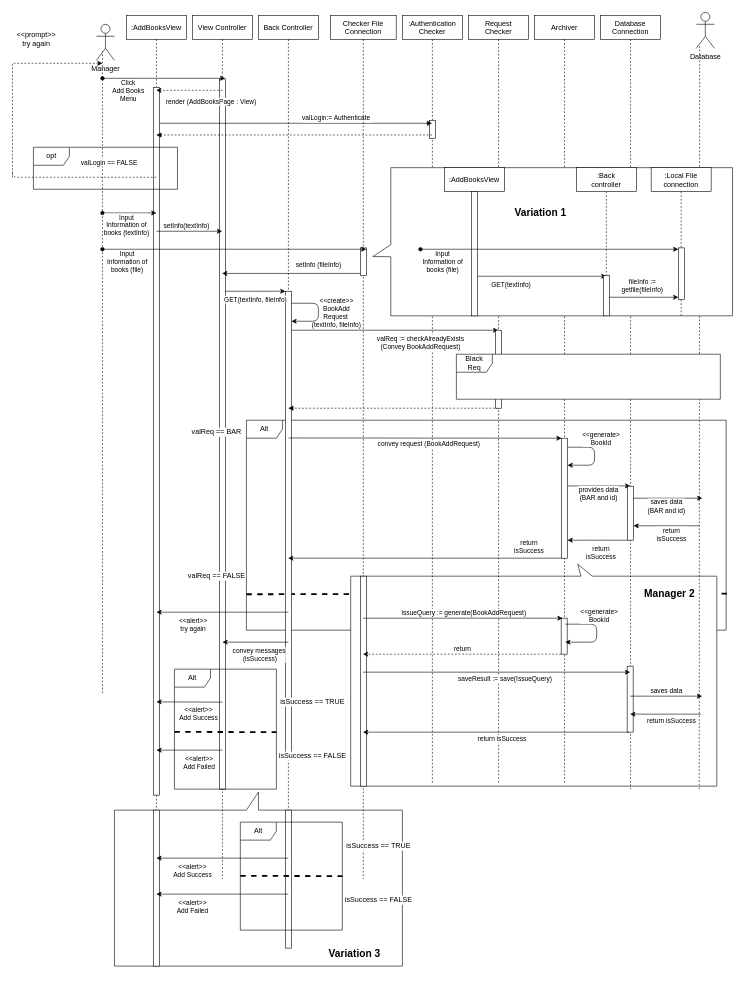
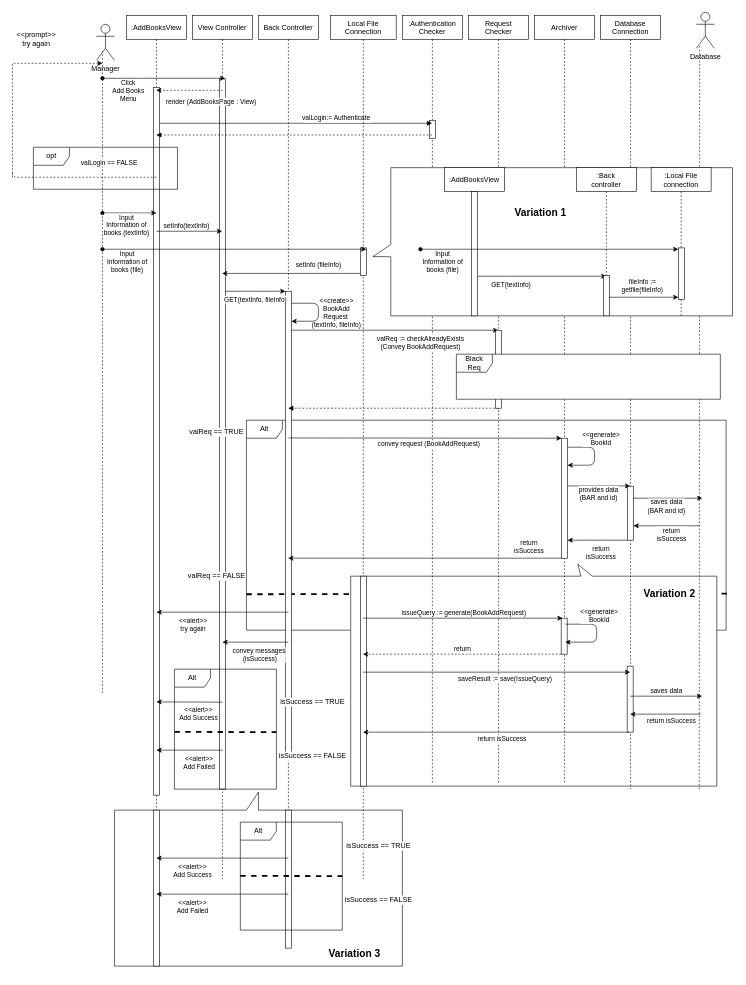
- <mxCell id="19" value="Checker File&#10;Connection" style="shape=umlLifeline;perimeter=lifelinePerimeter;container=1;collapsible=0;recursiveResize=0;rounded=0;shadow=0;strokeWidth=1;" parent="1" vertex="1"><mxGeometry x="550" y="25" width="109.67" height="1440" as="geometry" /></mxCell>
+ <mxCell id="19" value="Local File&#10;Connection" style="shape=umlLifeline;perimeter=lifelinePerimeter;container=1;collapsible=0;recursiveResize=0;rounded=0;shadow=0;strokeWidth=1;" parent="1" vertex="1"><mxGeometry x="550" y="25" width="109.67" height="1440" as="geometry" /></mxCell>
- <mxCell id="54" value="valReq == BAR" style="text;html=1;strokeColor=none;fillColor=none;align=center;verticalAlign=middle;rounded=0;labelBackgroundColor=#ffffff;" parent="1" vertex="1"><mxGeometry x="290" y="690" width="140" height="60" as="geometry" /></mxCell>
+ <mxCell id="54" value="valReq == TRUE" style="text;html=1;strokeColor=none;fillColor=none;align=center;verticalAlign=middle;rounded=0;labelBackgroundColor=#ffffff;" parent="1" vertex="1"><mxGeometry x="290" y="690" width="140" height="60" as="geometry" /></mxCell>
- <mxCell id="93" value="Manager 2" style="text;html=1;strokeColor=none;fillColor=none;align=center;verticalAlign=middle;rounded=0;labelBackgroundColor=#ffffff;fontSize=17;fontStyle=1" parent="1" vertex="1"><mxGeometry x="1044.67" y="960" width="140" height="60" as="geometry" /></mxCell>
+ <mxCell id="93" value="Variation 2" style="text;html=1;strokeColor=none;fillColor=none;align=center;verticalAlign=middle;rounded=0;labelBackgroundColor=#ffffff;fontSize=17;fontStyle=1" parent="1" vertex="1"><mxGeometry x="1044.67" y="960" width="140" height="60" as="geometry" /></mxCell>
